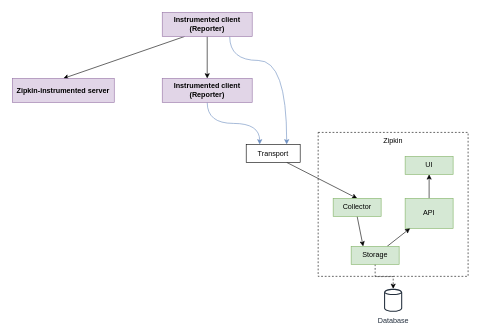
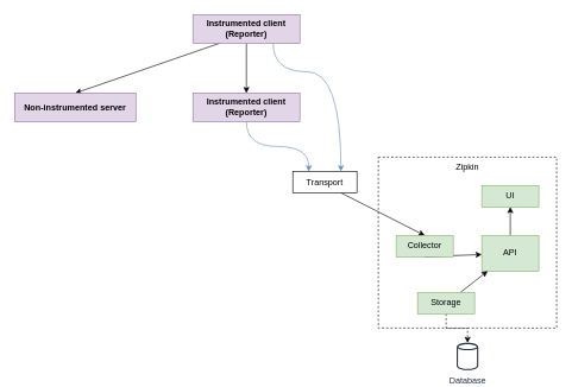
- <mxCell id="8" value="Zipkin-instrumented server" style="rounded=0;whiteSpace=wrap;html=1;fontStyle=1;fillColor=#e1d5e7;strokeColor=#9673a6;" vertex="1" parent="1"><mxGeometry x="20" y="130" width="170" height="40" as="geometry" /></mxCell>
+ <mxCell id="8" value="Non-instrumented server" style="rounded=0;whiteSpace=wrap;html=1;fontStyle=1;fillColor=#e1d5e7;strokeColor=#9673a6;" vertex="1" parent="1"><mxGeometry x="20" y="130" width="170" height="40" as="geometry" /></mxCell>
- <mxCell id="12" style="rounded=0;orthogonalLoop=1;jettySize=auto;html=1;exitX=0.5;exitY=1;exitDx=0;exitDy=0;entryX=0.25;entryY=0;entryDx=0;entryDy=0;" edge="1" parent="1" source="13" target="19"><mxGeometry relative="1" as="geometry" /></mxCell>
+ <mxCell id="12" style="rounded=0;orthogonalLoop=1;jettySize=auto;html=1;exitX=0.5;exitY=1;exitDx=0;exitDy=0;" edge="1" parent="1" source="13" target="15"><mxGeometry relative="1" as="geometry" /></mxCell>
